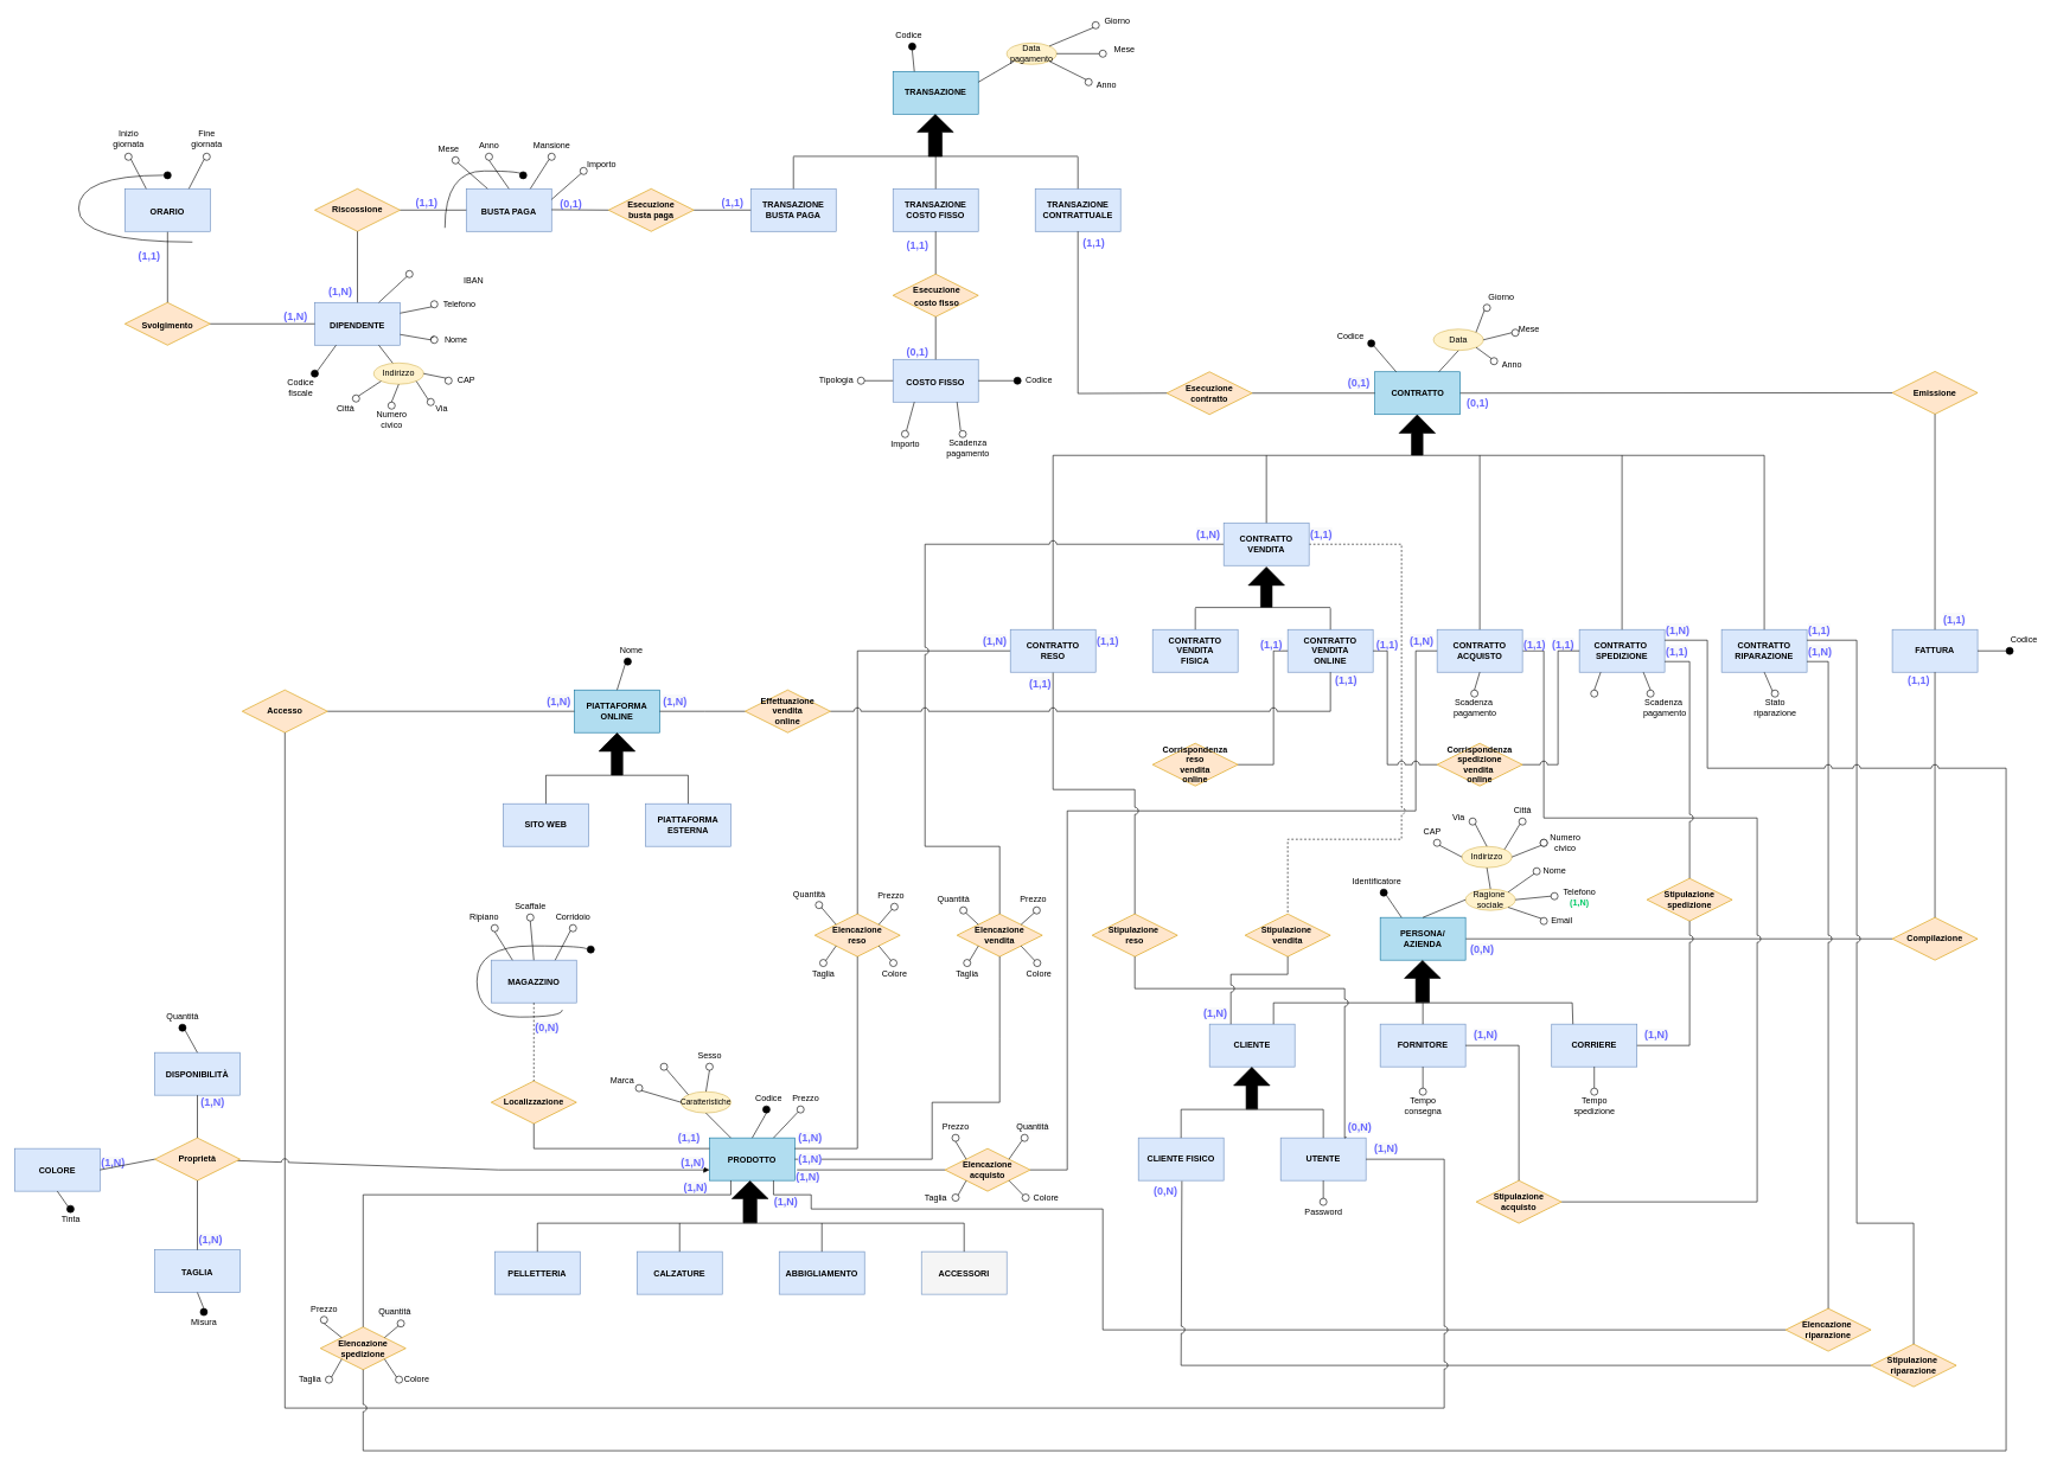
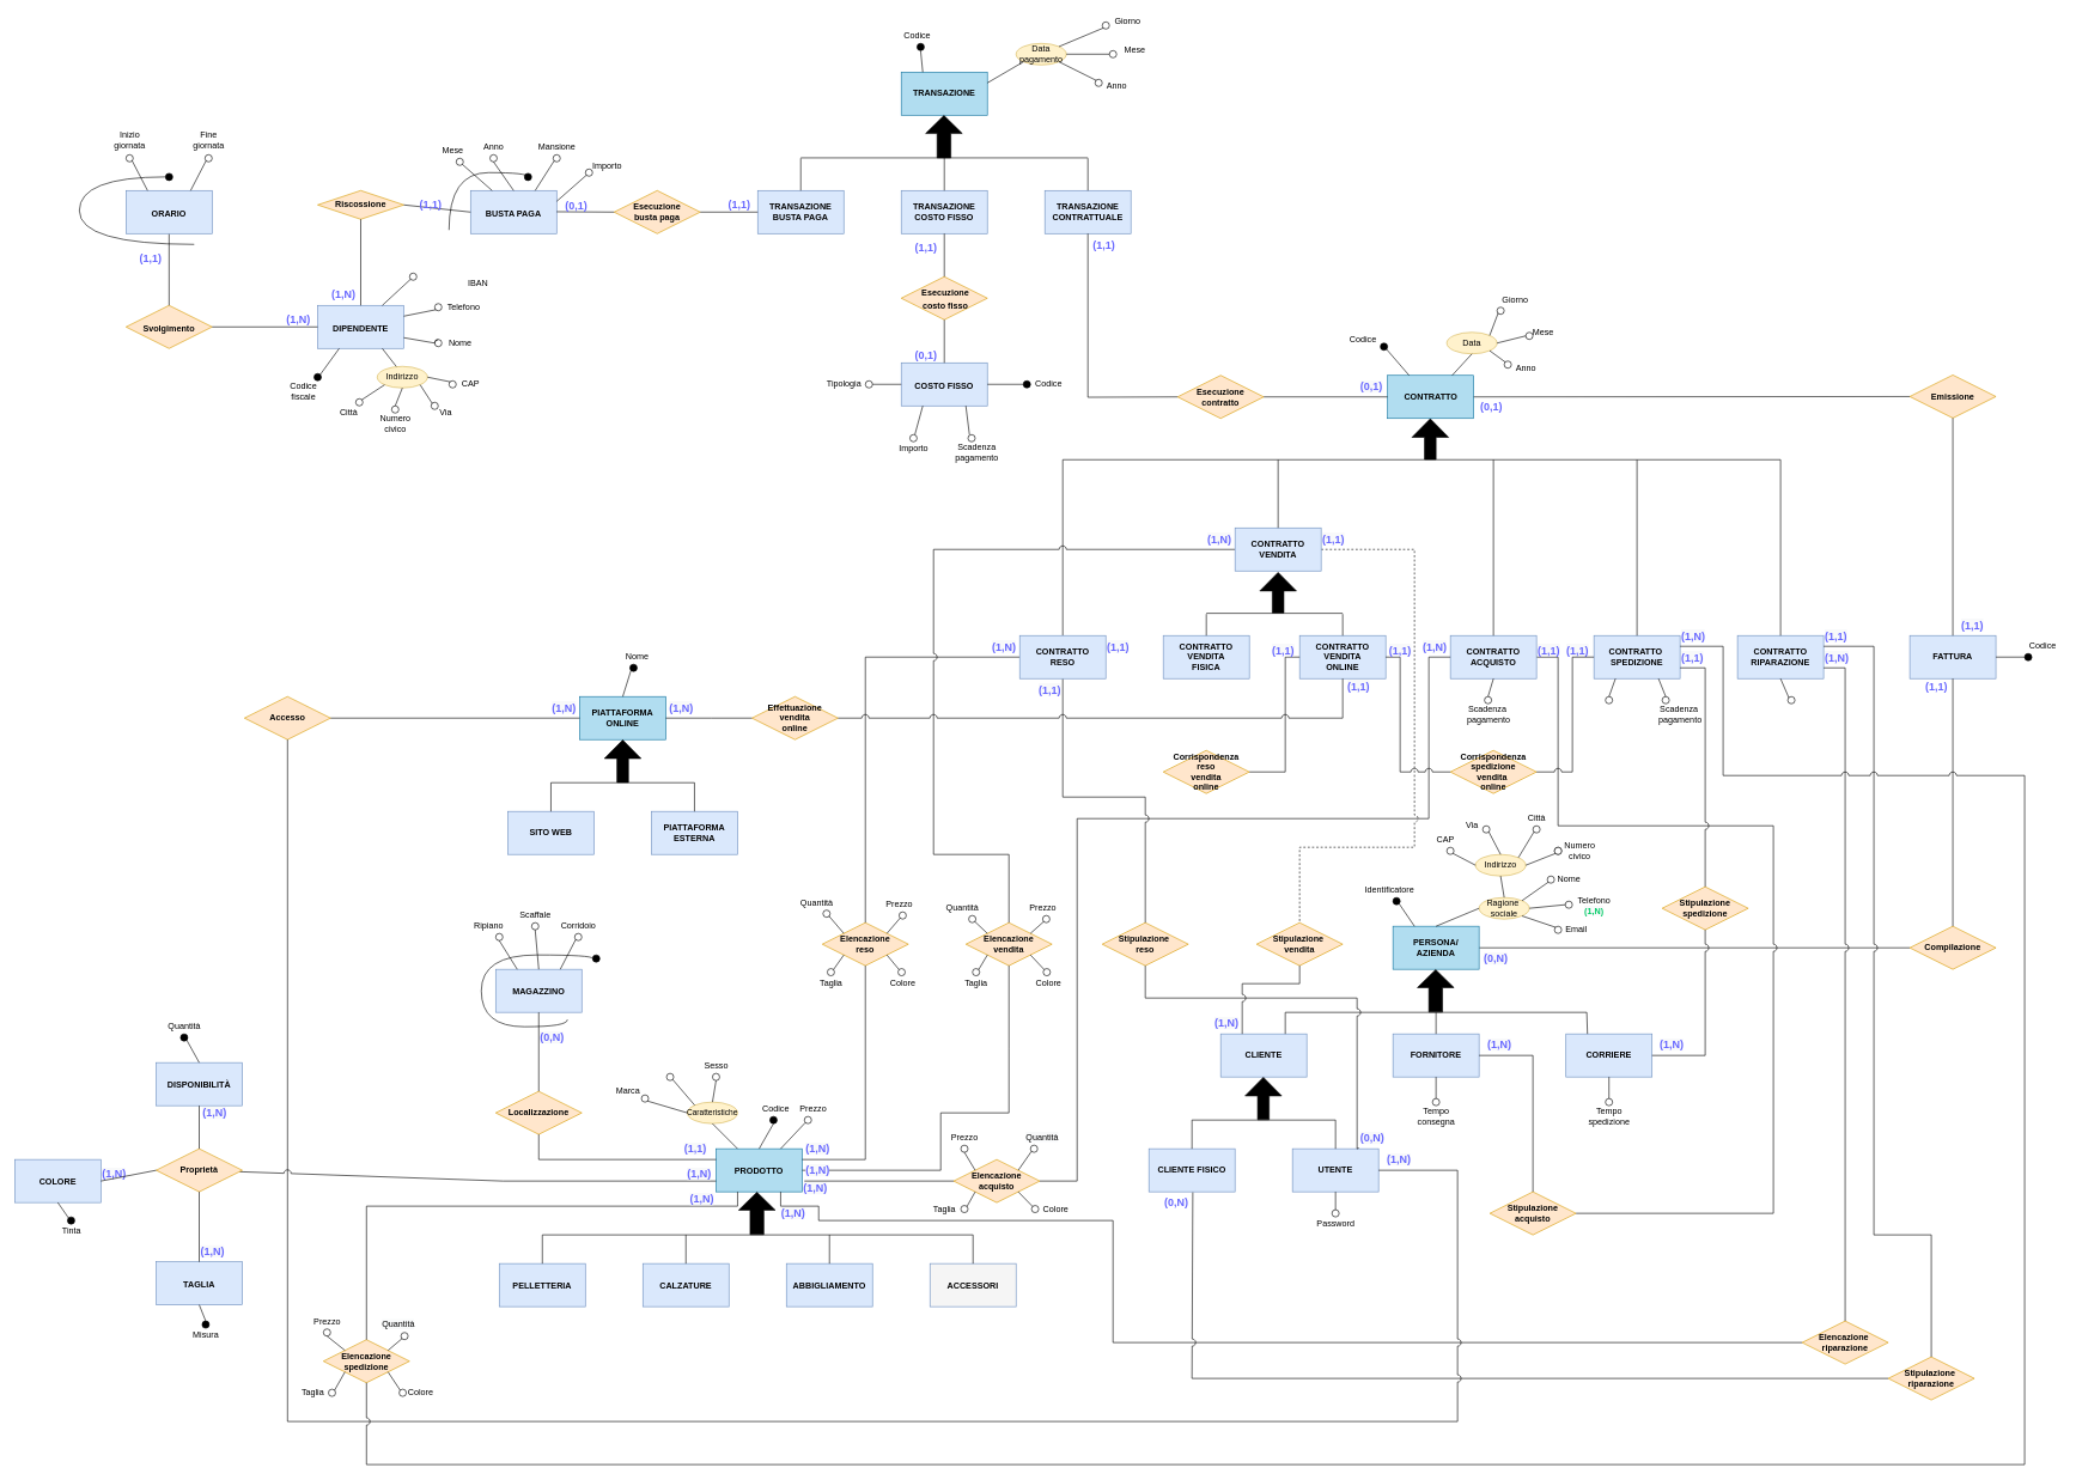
- <mxCell id="97" value="&lt;b&gt;Riscossione&lt;/b&gt;" style="shape=rhombus;perimeter=rhombusPerimeter;whiteSpace=wrap;html=1;align=center;fillColor=#ffe6cc;strokeColor=#d79b00;" parent="1" vertex="1"><mxGeometry x="442" y="265" width="120" height="60" as="geometry" /></mxCell>
+ <mxCell id="97" value="&lt;b&gt;Riscossione&lt;/b&gt;" style="shape=rhombus;perimeter=rhombusPerimeter;whiteSpace=wrap;html=1;align=center;fillColor=#ffe6cc;strokeColor=#d79b00;" parent="1" vertex="1"><mxGeometry x="442" y="265" width="120" height="40" as="geometry" /></mxCell>
- <mxCell id="319" value="Stato&lt;br&gt;riparazione" style="text;html=1;align=center;verticalAlign=middle;resizable=0;points=[];autosize=1;" parent="1" vertex="1"><mxGeometry x="2460" y="980" width="70" height="30" as="geometry" /></mxCell>
- <mxCell id="374" value="" style="endArrow=none;html=1;rounded=0;exitX=0.5;exitY=1;exitDx=0;exitDy=0;entryX=0.5;entryY=0;entryDx=0;entryDy=0;dashed=1;" parent="1" source="361" target="241" edge="1"><mxGeometry relative="1" as="geometry"><mxPoint x="660" y="1525" as="sourcePoint" /><mxPoint x="820" y="1525" as="targetPoint" /></mxGeometry></mxCell>
+ <mxCell id="374" value="" style="endArrow=none;html=1;rounded=0;exitX=0.5;exitY=1;exitDx=0;exitDy=0;entryX=0.5;entryY=0;entryDx=0;entryDy=0;" parent="1" source="361" target="241" edge="1"><mxGeometry relative="1" as="geometry"><mxPoint x="660" y="1525" as="sourcePoint" /><mxPoint x="820" y="1525" as="targetPoint" /></mxGeometry></mxCell>
- <mxCell id="376" value="" style="endArrow=block;html=1;rounded=0;entryX=0;entryY=0.75;entryDx=0;entryDy=0;jumpStyle=arc;jumpSize=10;" parent="1" source="388" target="82" edge="1"><mxGeometry relative="1" as="geometry"><mxPoint x="680" y="1645" as="sourcePoint" /><mxPoint x="987" y="1630" as="targetPoint" /><Array as="points"><mxPoint x="700" y="1645" /></Array></mxGeometry></mxCell>
+ <mxCell id="376" value="" style="endArrow=none;html=1;rounded=0;entryX=0;entryY=0.75;entryDx=0;entryDy=0;jumpStyle=arc;jumpSize=10;" parent="1" source="388" target="82" edge="1"><mxGeometry relative="1" as="geometry"><mxPoint x="680" y="1645" as="sourcePoint" /><mxPoint x="987" y="1630" as="targetPoint" /><Array as="points"><mxPoint x="700" y="1645" /></Array></mxGeometry></mxCell>
